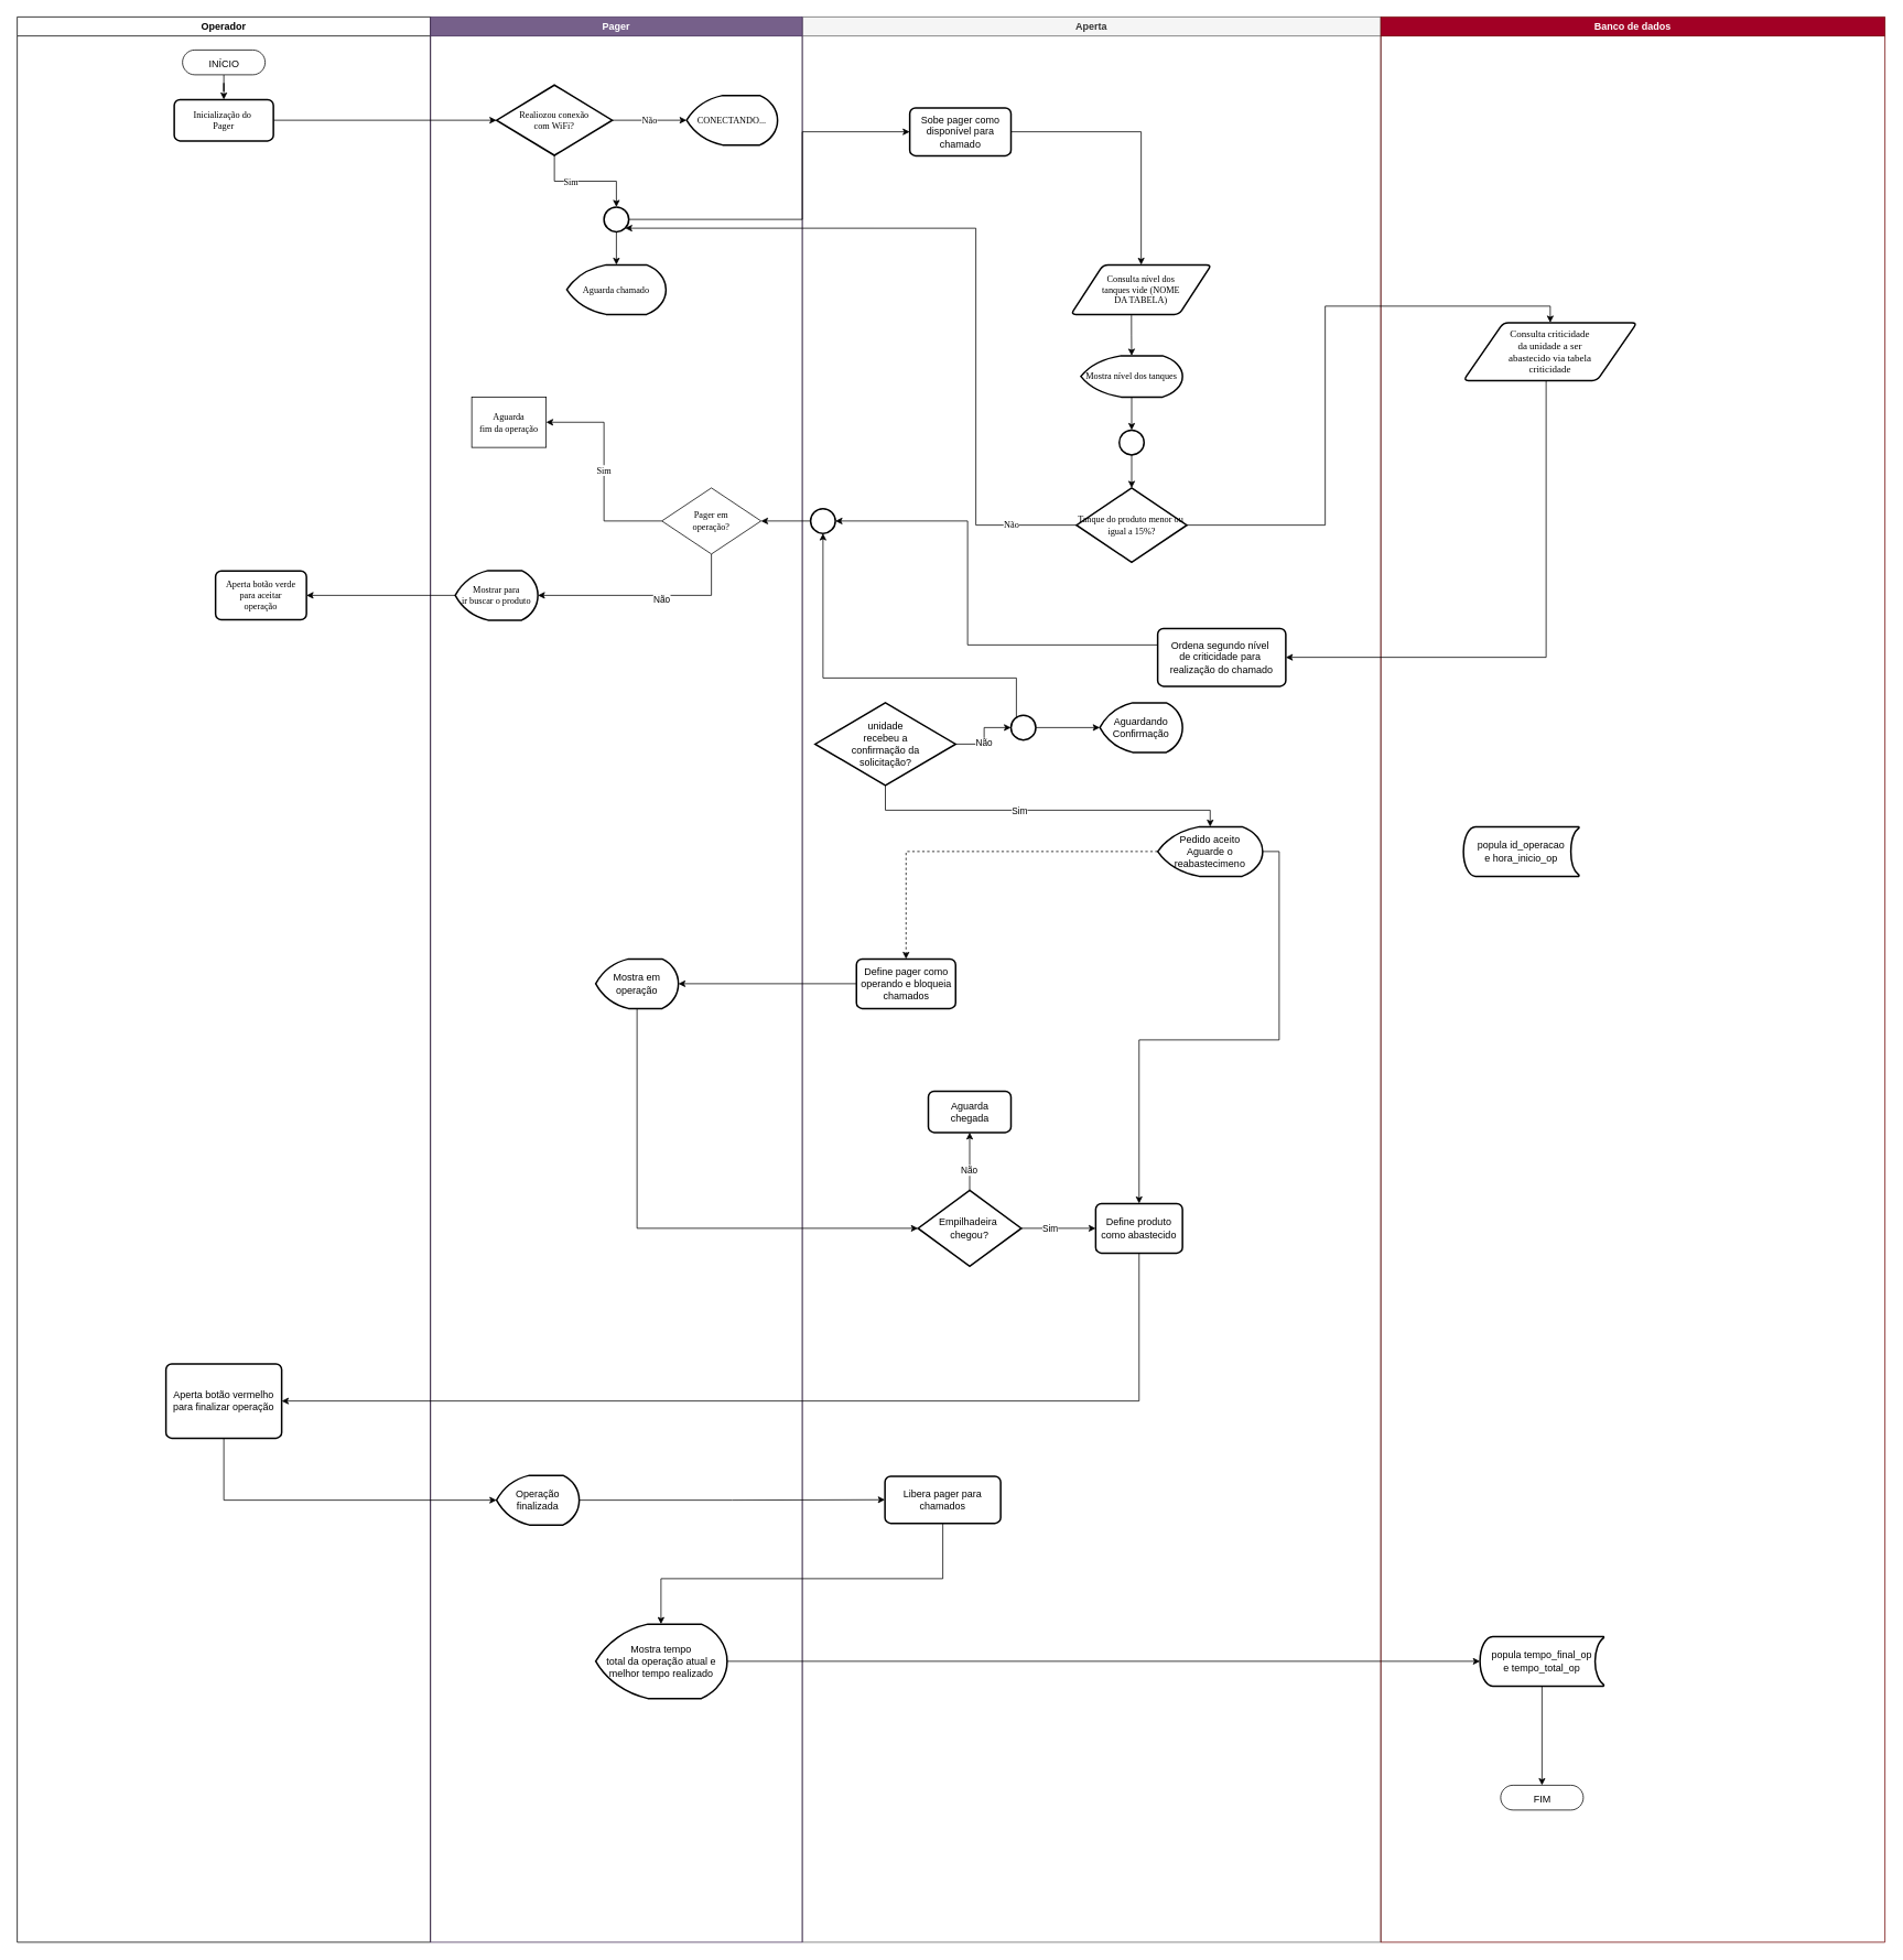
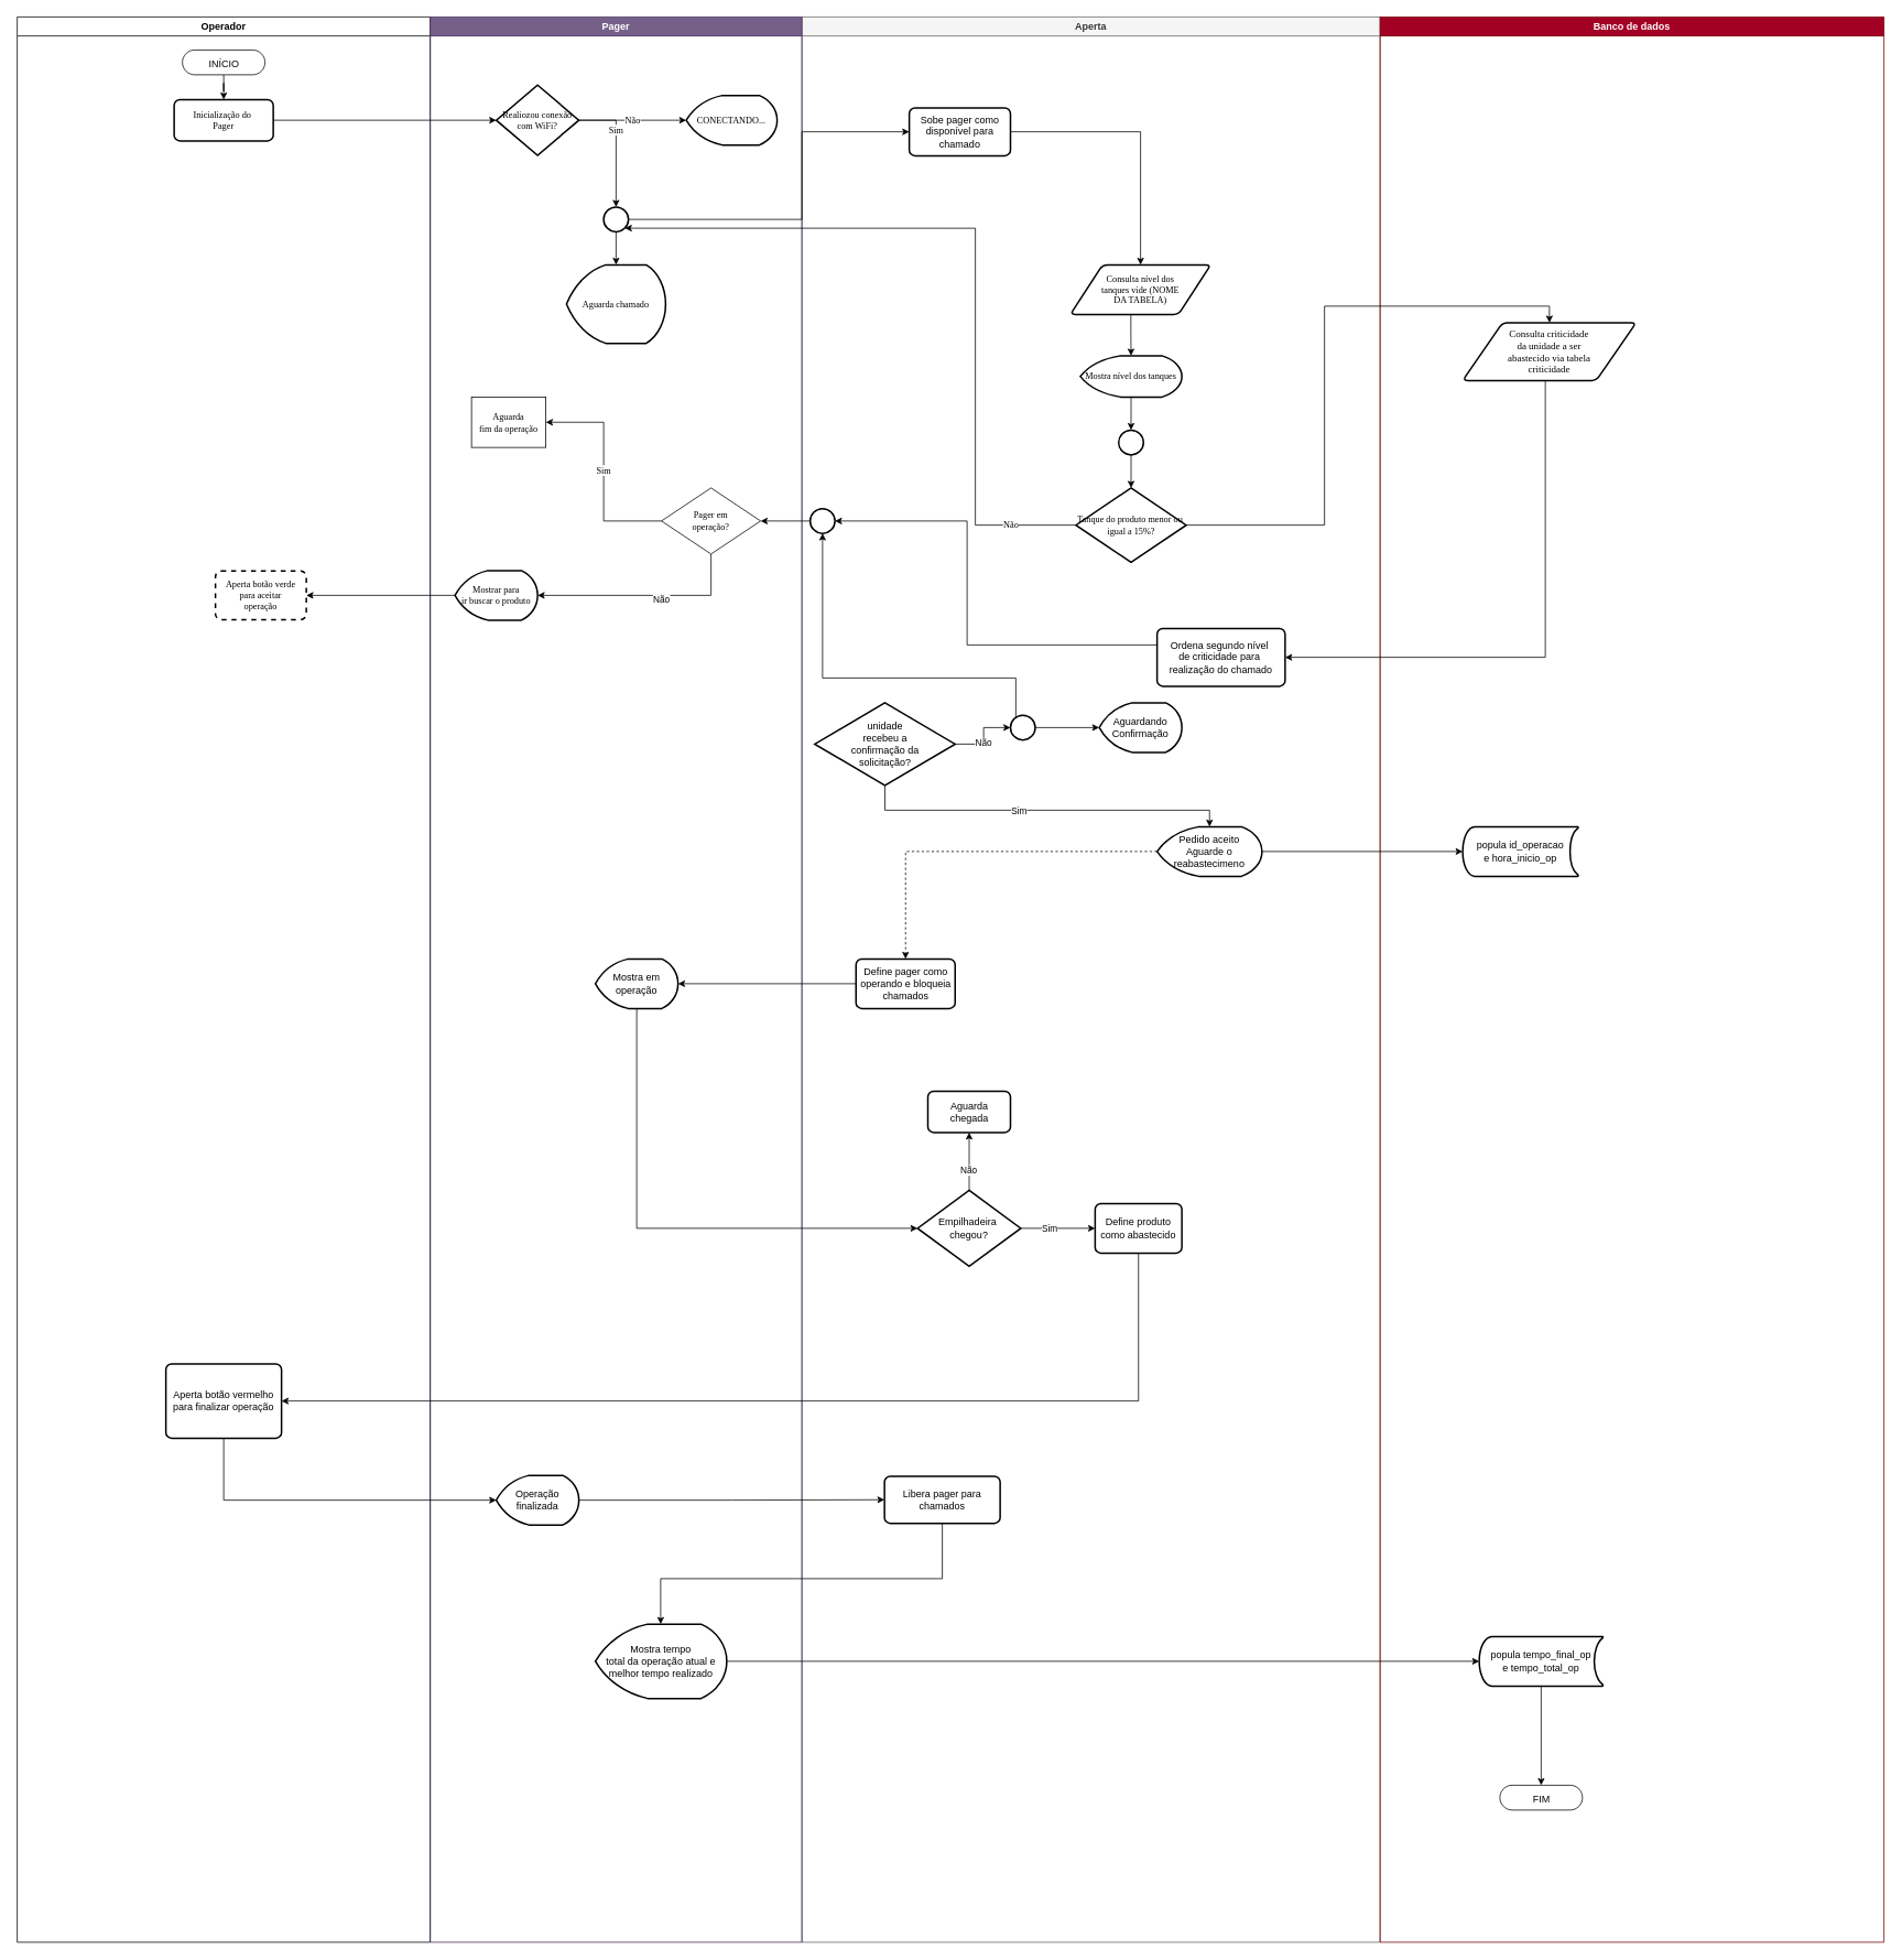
- <mxCell id="46" value="Realiozou conexão&lt;br&gt;com WiFi?" style="strokeWidth=2;html=1;shape=mxgraph.flowchart.decision;whiteSpace=wrap;fontFamily=Verdana;fontSize=11;" parent="42" vertex="1"><mxGeometry x="80" y="82.5" width="140" height="85" as="geometry" /></mxCell>
+ <mxCell id="46" value="Realiozou conexão&lt;br&gt;com WiFi?" style="strokeWidth=2;html=1;shape=mxgraph.flowchart.decision;whiteSpace=wrap;fontFamily=Verdana;fontSize=11;" parent="42" vertex="1"><mxGeometry x="80" y="82.5" width="100" height="85" as="geometry" /></mxCell>
- <mxCell id="48" value="Aguarda chamado" style="strokeWidth=2;html=1;shape=mxgraph.flowchart.display;whiteSpace=wrap;fontFamily=Verdana;fontSize=11;" parent="42" vertex="1"><mxGeometry x="165" y="300" width="120" height="60" as="geometry" /></mxCell>
+ <mxCell id="48" value="Aguarda chamado" style="strokeWidth=2;html=1;shape=mxgraph.flowchart.display;whiteSpace=wrap;fontFamily=Verdana;fontSize=11;" parent="42" vertex="1"><mxGeometry x="165" y="300" width="120" height="95" as="geometry" /></mxCell>
- <mxCell id="40" value="Aperta botão verde&lt;br&gt;para aceitar&lt;br&gt;operação" style="rounded=1;whiteSpace=wrap;html=1;absoluteArcSize=1;arcSize=14;strokeWidth=2;fontFamily=Verdana;fontSize=11;" parent="36" vertex="1"><mxGeometry x="240" y="670.5" width="110" height="59" as="geometry" /></mxCell>
+ <mxCell id="40" value="Aperta botão verde&lt;br&gt;para aceitar&lt;br&gt;operação" style="rounded=1;whiteSpace=wrap;html=1;absoluteArcSize=1;arcSize=14;strokeWidth=2;fontFamily=Verdana;fontSize=11;dashed=1;" parent="36" vertex="1"><mxGeometry x="240" y="670.5" width="110" height="59" as="geometry" /></mxCell>
- <mxCell id="78" style="edgeStyle=orthogonalEdgeStyle;rounded=0;orthogonalLoop=1;jettySize=auto;html=1;exitX=1;exitY=0.5;exitDx=0;exitDy=0;exitPerimeter=0;" edge="1" parent="1" source="23" target="16"><mxGeometry relative="1" as="geometry" /></mxCell>
+ <mxCell id="78" style="edgeStyle=orthogonalEdgeStyle;rounded=0;orthogonalLoop=1;jettySize=auto;html=1;exitX=1;exitY=0.5;exitDx=0;exitDy=0;exitPerimeter=0;entryX=0;entryY=0.5;entryDx=0;entryDy=0;entryPerimeter=0;" edge="1" parent="1" source="23" target="69"><mxGeometry relative="1" as="geometry" /></mxCell>
